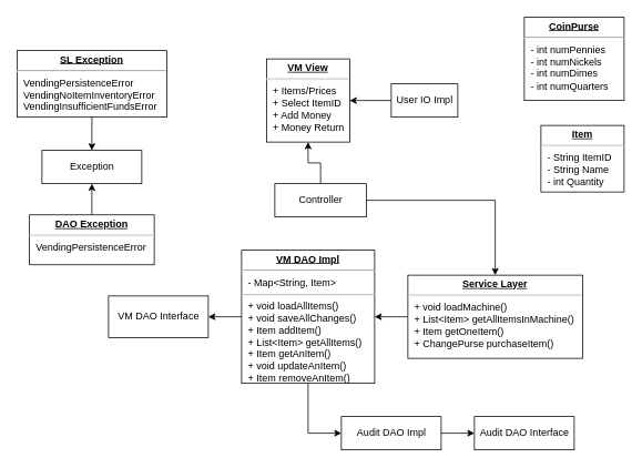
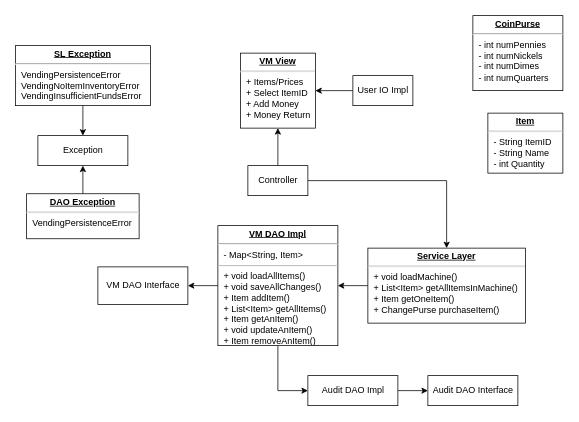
- <mxCell id="9" value="Controller" style="html=1;" vertex="1" parent="1"><mxGeometry x="330" y="220" width="110" height="40" as="geometry" /></mxCell>
+ <mxCell id="9" value="Controller" style="html=1;" vertex="1" parent="1"><mxGeometry x="330" y="220" width="80" height="40" as="geometry" /></mxCell>
